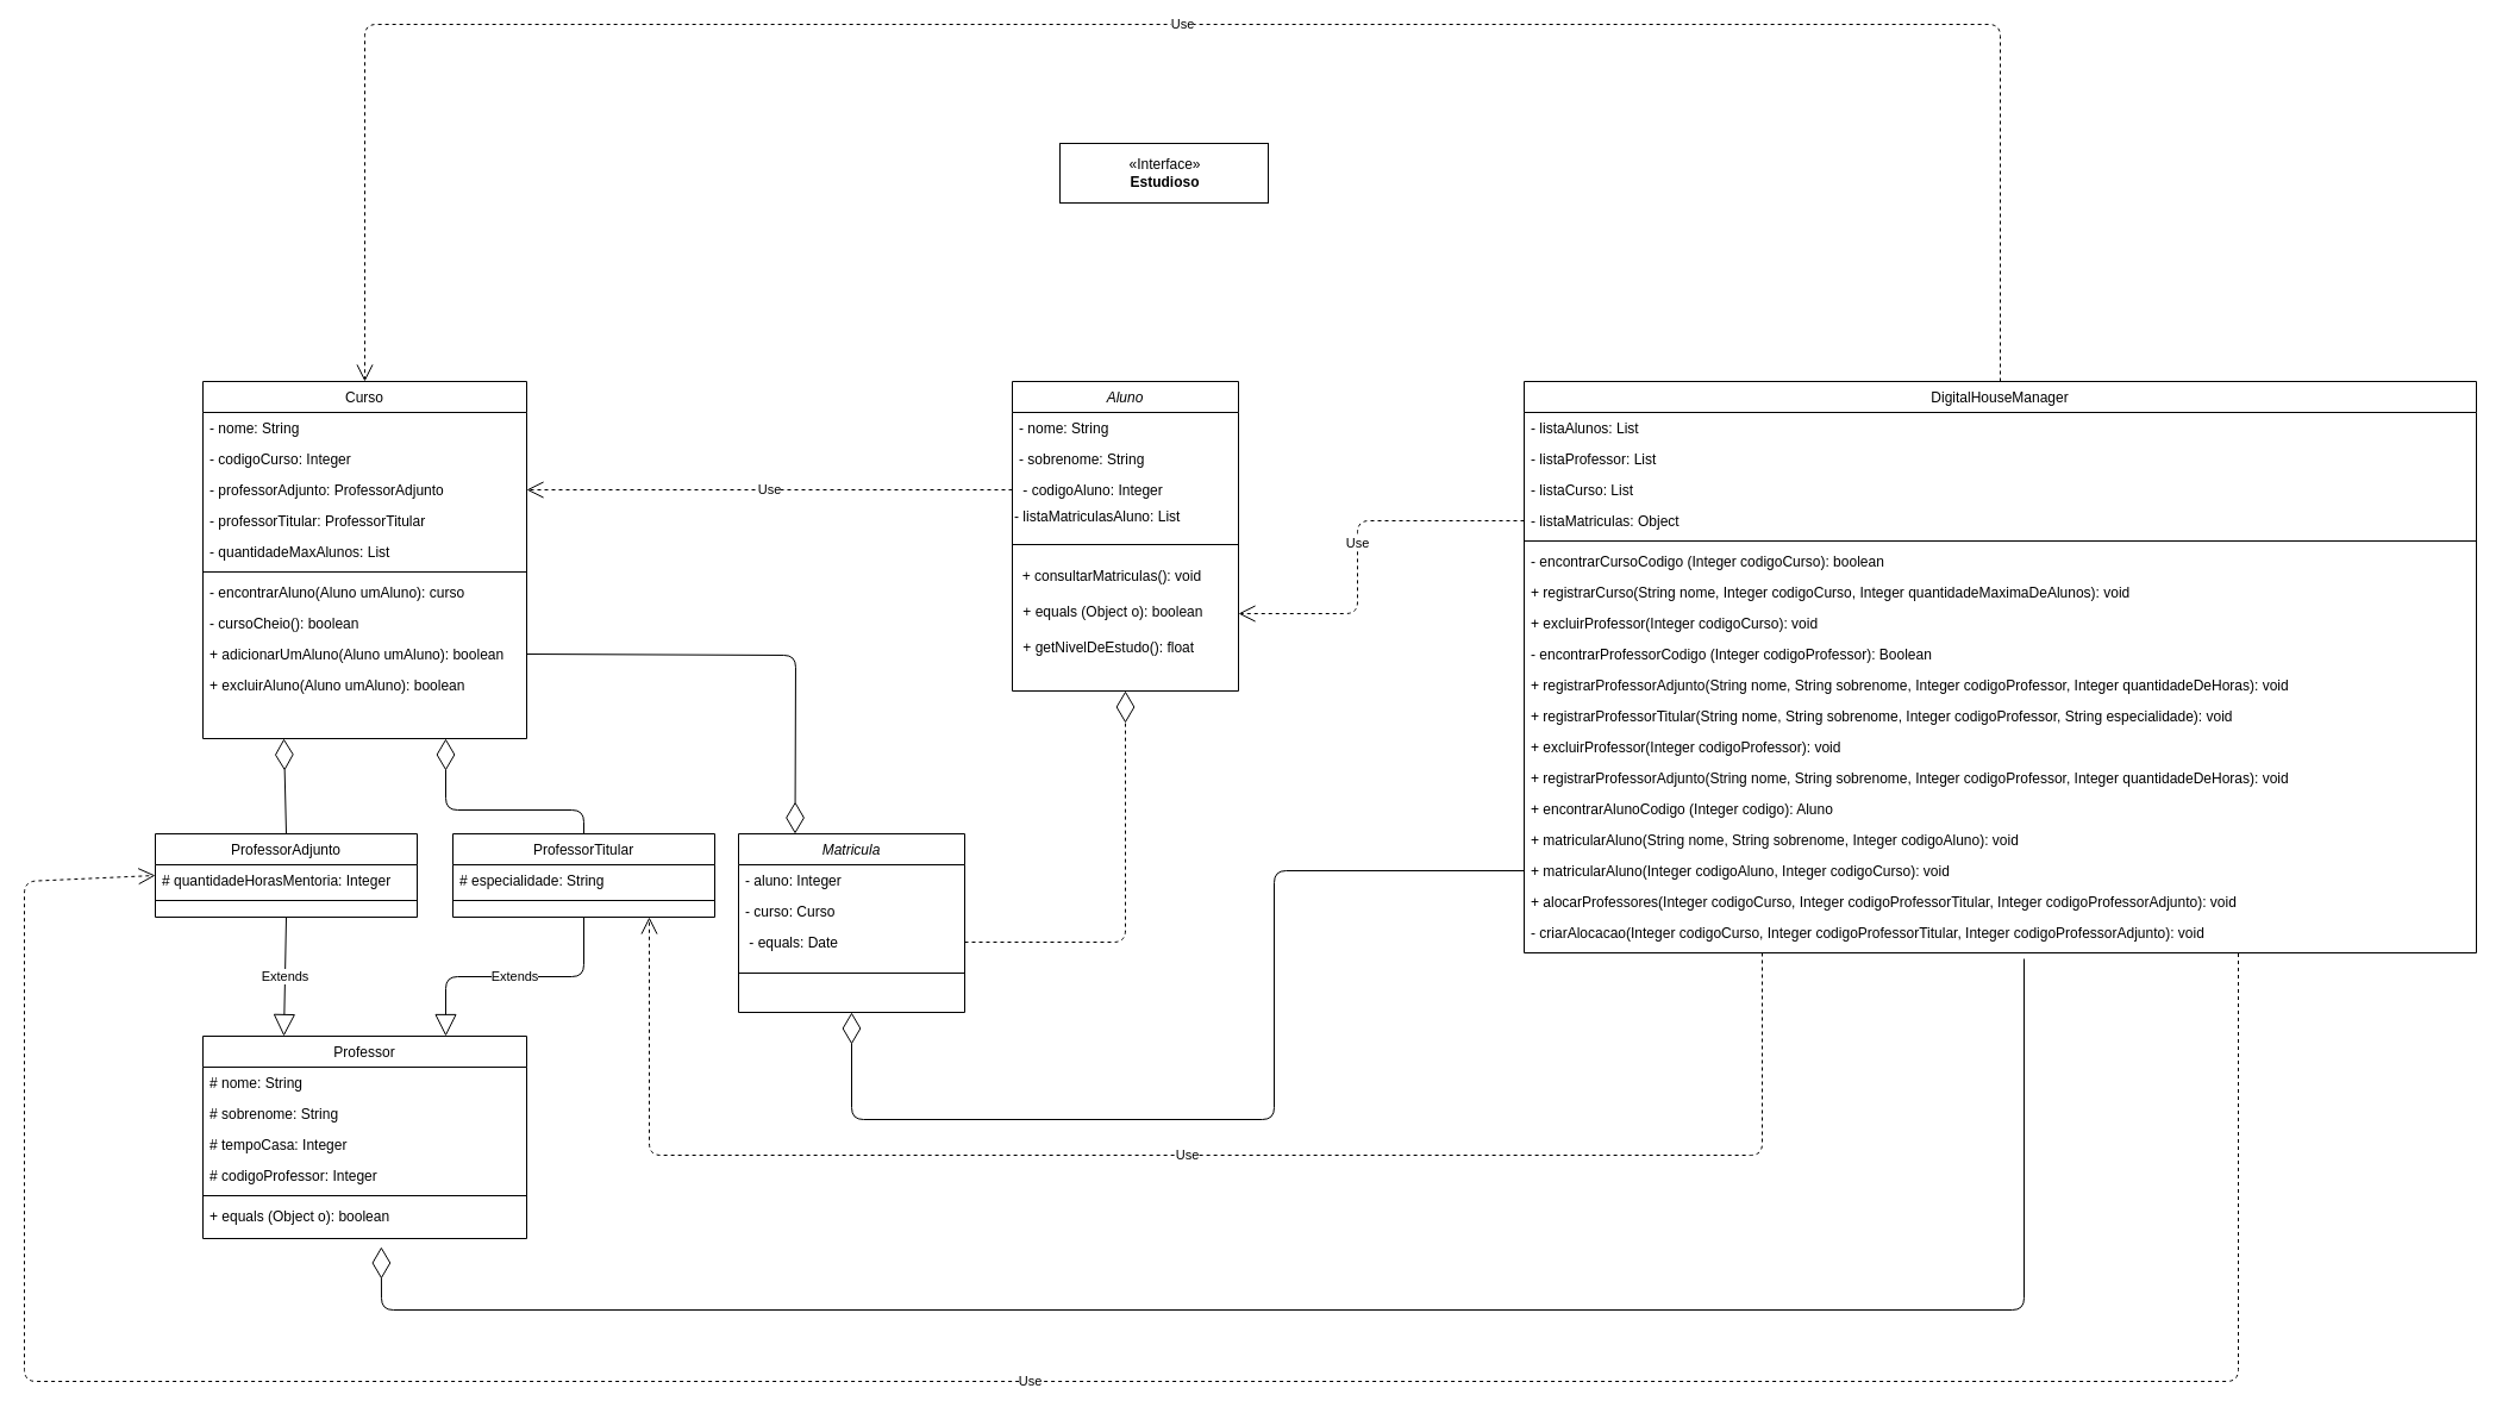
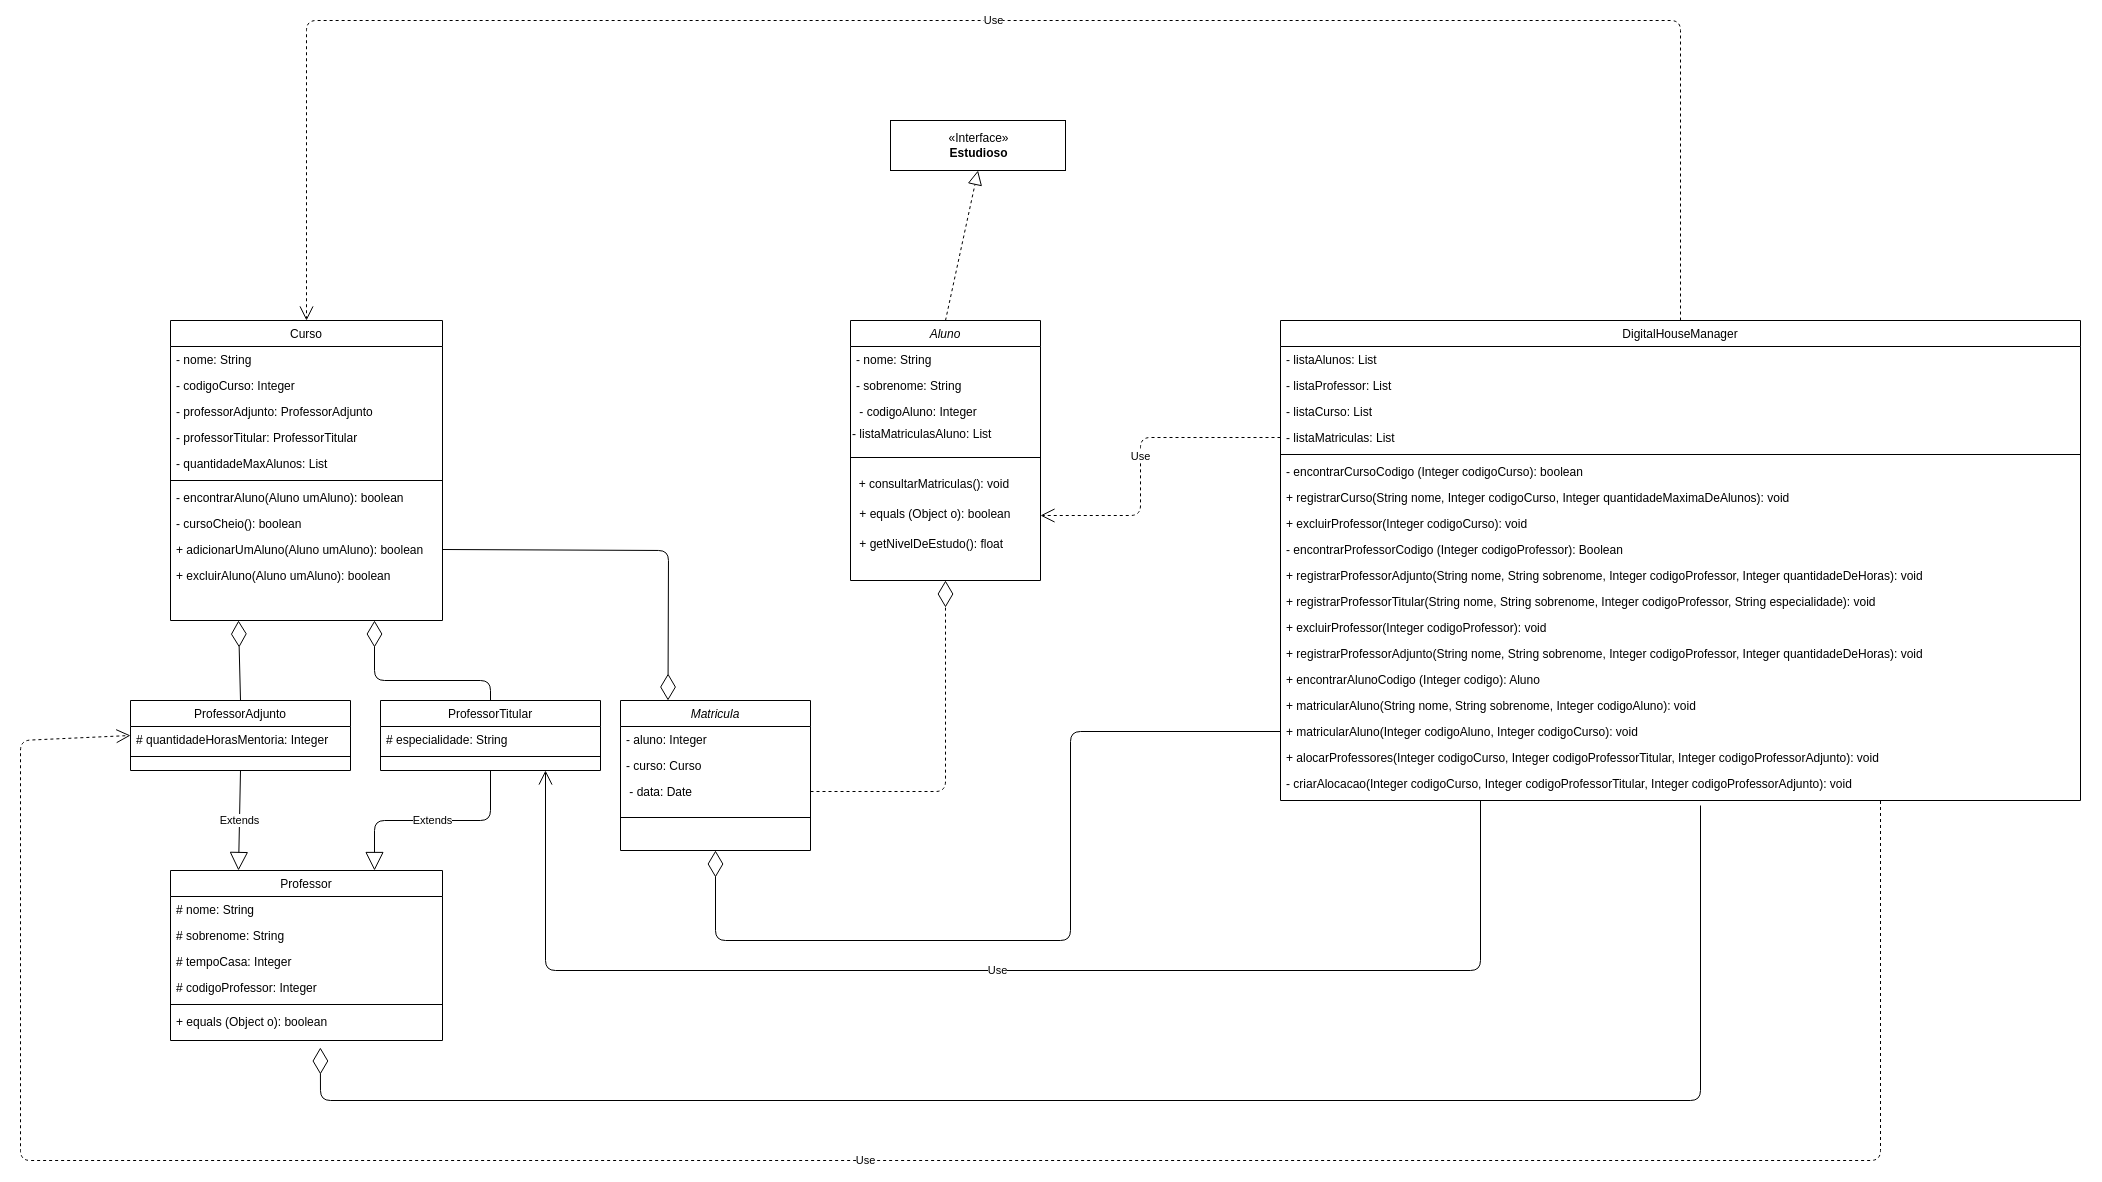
+ <mxCell id="73" value="" style="endArrow=block;dashed=1;endFill=0;endSize=12;html=1;entryX=0.5;entryY=1;entryDx=0;entryDy=0;exitX=0.5;exitY=0;exitDx=0;exitDy=0;" edge="1" parent="1" source="2" target="72"><mxGeometry width="160" relative="1" as="geometry"><mxPoint x="817" y="270" as="sourcePoint" /><mxPoint x="977" y="270" as="targetPoint" /></mxGeometry></mxCell>
- <mxCell id="40" value="Use" style="endArrow=open;endSize=12;dashed=1;html=1;exitX=0;exitY=0.5;exitDx=0;exitDy=0;entryX=1;entryY=0.5;entryDx=0;entryDy=0;" edge="1" parent="1" source="5" target="17"><mxGeometry width="160" relative="1" as="geometry"><mxPoint x="540" y="410" as="sourcePoint" /><mxPoint x="380" y="410" as="targetPoint" /></mxGeometry></mxCell>
- <mxCell id="46" value="- listaMatriculas: Object" style="text;align=left;verticalAlign=top;spacingLeft=4;spacingRight=4;overflow=hidden;rotatable=0;points=[[0,0.5],[1,0.5]];portConstraint=eastwest;rounded=0;shadow=0;html=0;" vertex="1" parent="42"><mxGeometry y="104" width="800" height="26" as="geometry" /></mxCell>
+ <mxCell id="46" value="- listaMatriculas: List" style="text;align=left;verticalAlign=top;spacingLeft=4;spacingRight=4;overflow=hidden;rotatable=0;points=[[0,0.5],[1,0.5]];portConstraint=eastwest;rounded=0;shadow=0;html=0;" vertex="1" parent="42"><mxGeometry y="104" width="800" height="26" as="geometry" /></mxCell>
- <mxCell id="21" value="- encontrarAluno(Aluno umAluno): curso" style="text;align=left;verticalAlign=top;spacingLeft=4;spacingRight=4;overflow=hidden;rotatable=0;points=[[0,0.5],[1,0.5]];portConstraint=eastwest;" parent="14" vertex="1"><mxGeometry y="164" width="272" height="26" as="geometry" /></mxCell>
+ <mxCell id="21" value="- encontrarAluno(Aluno umAluno): boolean" style="text;align=left;verticalAlign=top;spacingLeft=4;spacingRight=4;overflow=hidden;rotatable=0;points=[[0,0.5],[1,0.5]];portConstraint=eastwest;" parent="14" vertex="1"><mxGeometry y="164" width="272" height="26" as="geometry" /></mxCell>
- <mxCell id="38" value=" - equals: Date" style="text;align=left;verticalAlign=top;spacingLeft=4;spacingRight=4;overflow=hidden;rotatable=0;points=[[0,0.5],[1,0.5]];portConstraint=eastwest;rounded=0;shadow=0;html=0;" vertex="1" parent="35"><mxGeometry y="78" width="190" height="26" as="geometry" /></mxCell>
+ <mxCell id="38" value=" - data: Date" style="text;align=left;verticalAlign=top;spacingLeft=4;spacingRight=4;overflow=hidden;rotatable=0;points=[[0,0.5],[1,0.5]];portConstraint=eastwest;rounded=0;shadow=0;html=0;" vertex="1" parent="35"><mxGeometry y="78" width="190" height="26" as="geometry" /></mxCell>
- <mxCell id="69" value="Use" style="endArrow=open;endSize=12;dashed=1;html=1;entryX=0.75;entryY=1;entryDx=0;entryDy=0;exitX=0.25;exitY=1;exitDx=0;exitDy=0;" edge="1" parent="1" source="42" target="32"><mxGeometry width="160" relative="1" as="geometry"><mxPoint x="920" y="1030" as="sourcePoint" /><mxPoint x="760" y="1030" as="targetPoint" /><Array as="points"><mxPoint x="1480" y="970" /><mxPoint x="545" y="970" /></Array></mxGeometry></mxCell>
+ <mxCell id="69" value="Use" style="endArrow=open;endSize=12;dashed=0;html=1;entryX=0.75;entryY=1;entryDx=0;entryDy=0;exitX=0.25;exitY=1;exitDx=0;exitDy=0;" edge="1" parent="1" source="42" target="32"><mxGeometry width="160" relative="1" as="geometry"><mxPoint x="920" y="1030" as="sourcePoint" /><mxPoint x="760" y="1030" as="targetPoint" /><Array as="points"><mxPoint x="1480" y="970" /><mxPoint x="545" y="970" /></Array></mxGeometry></mxCell>
